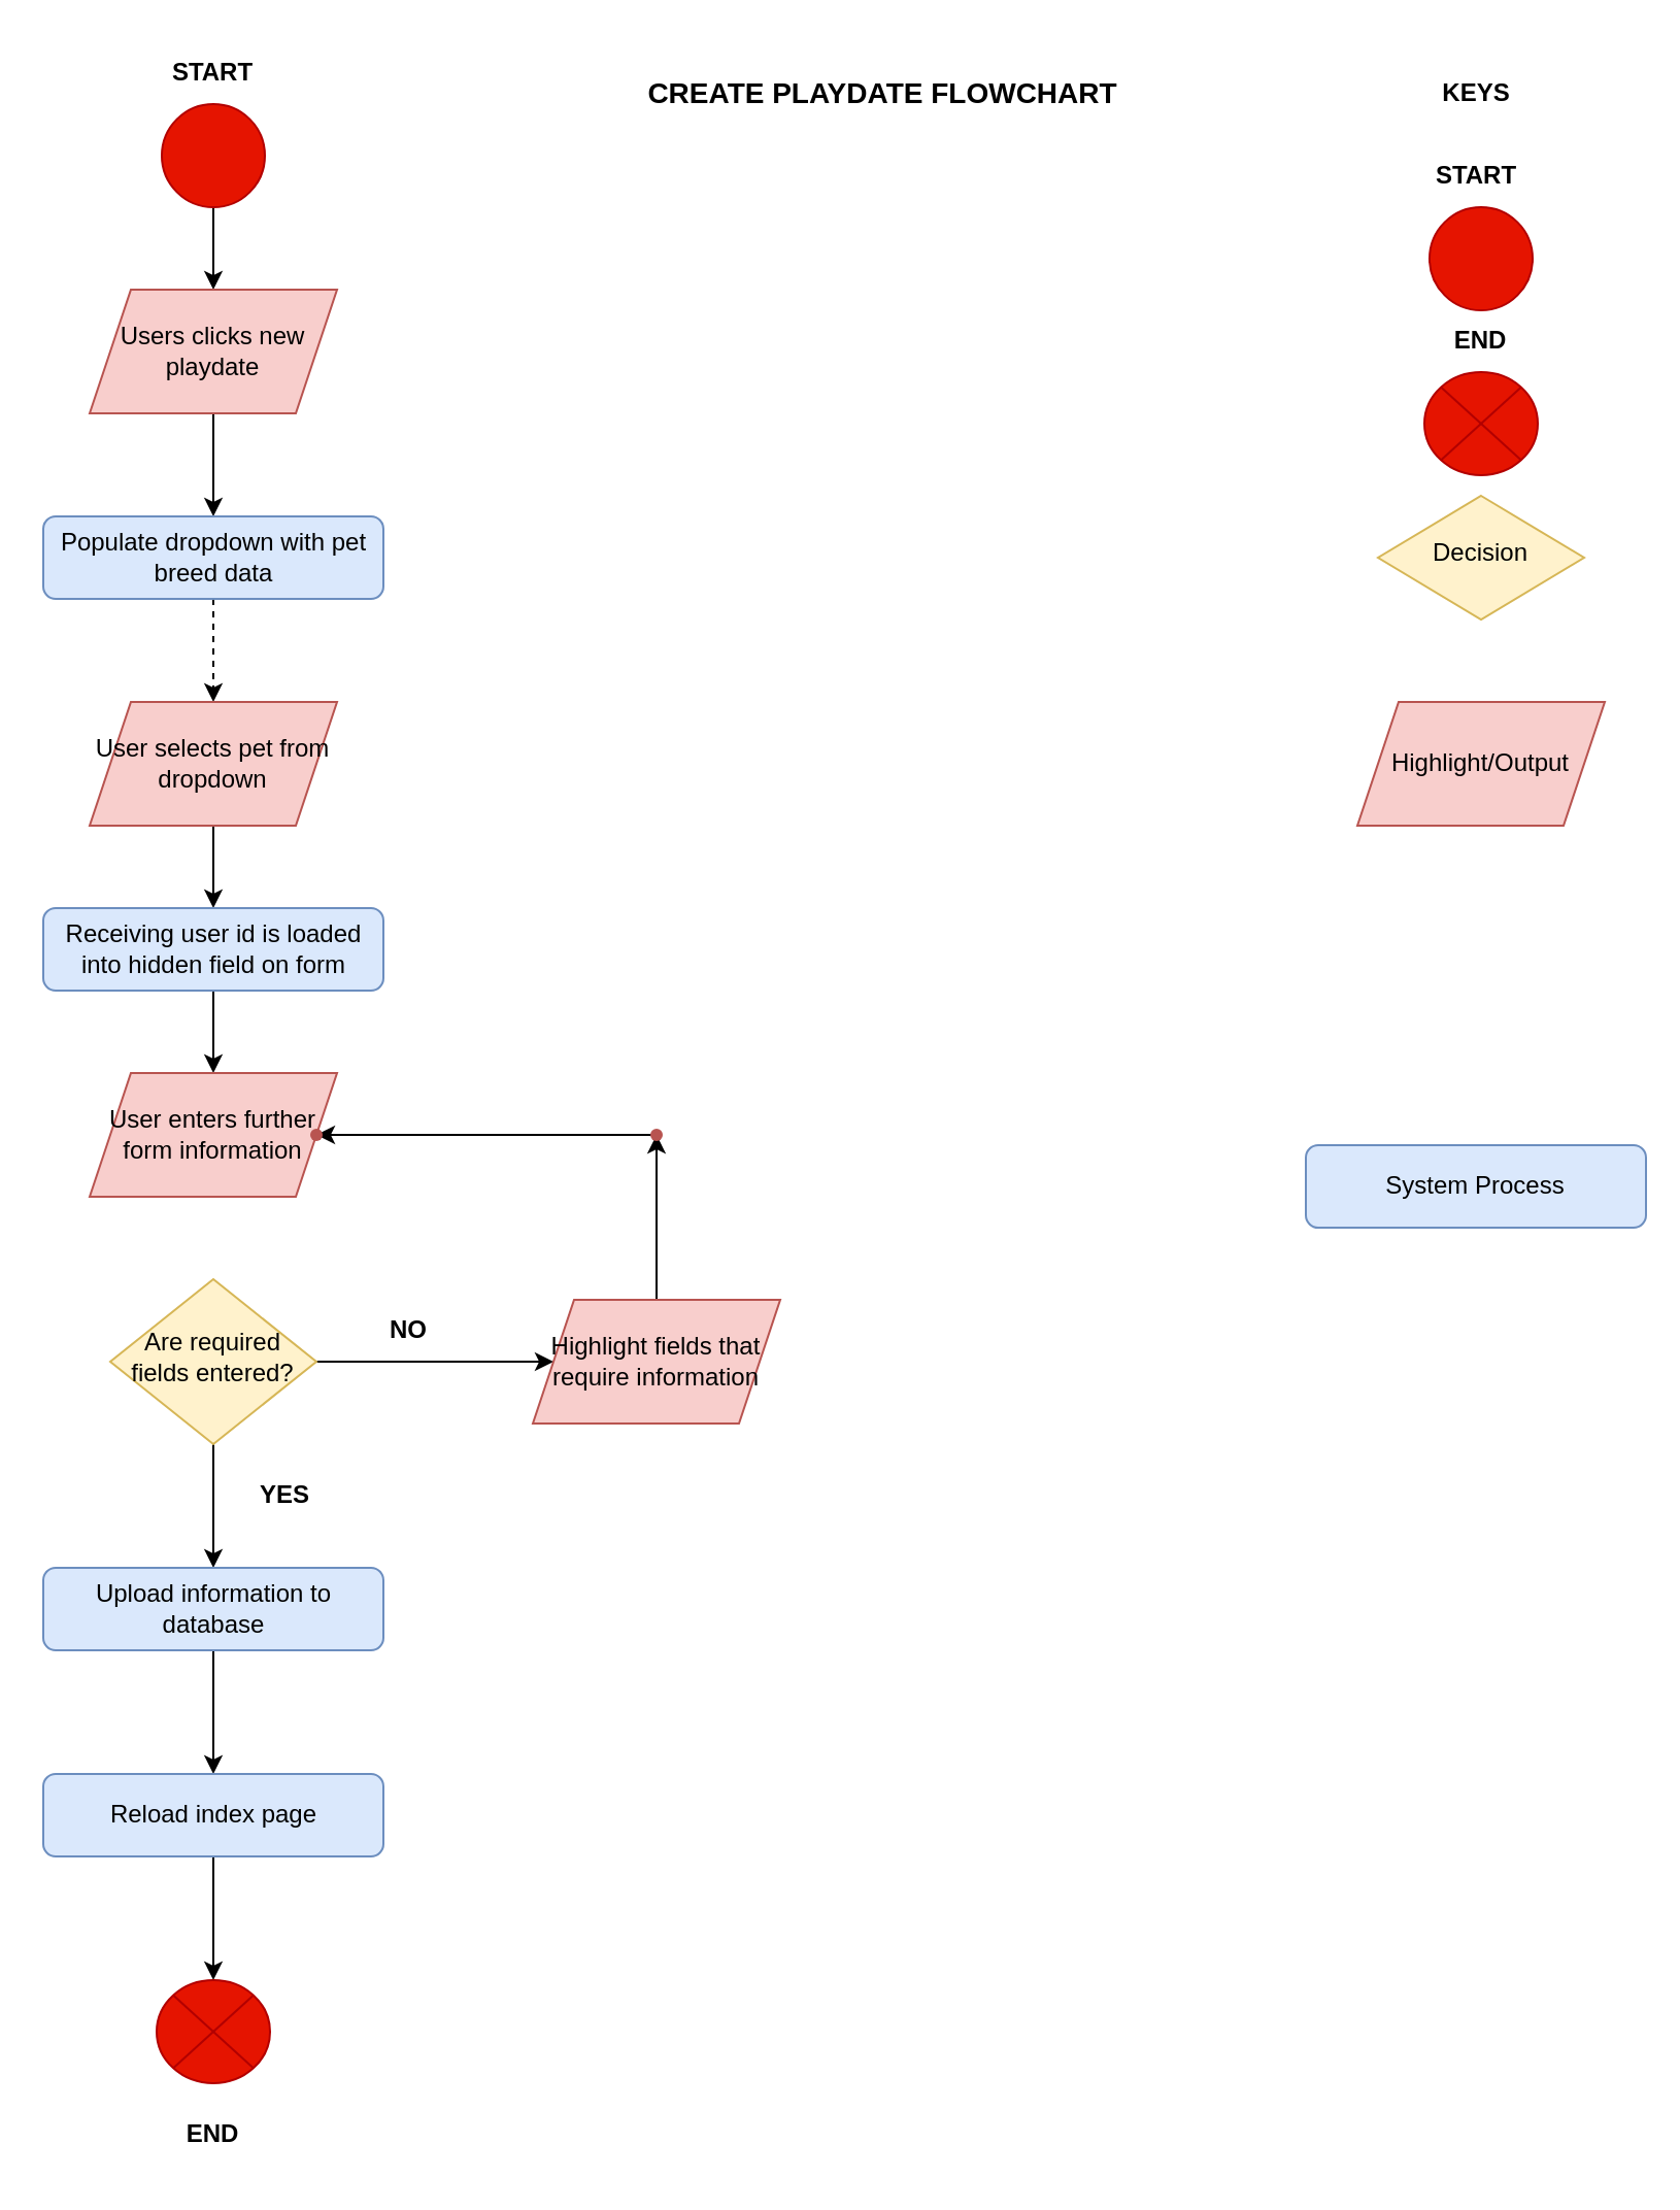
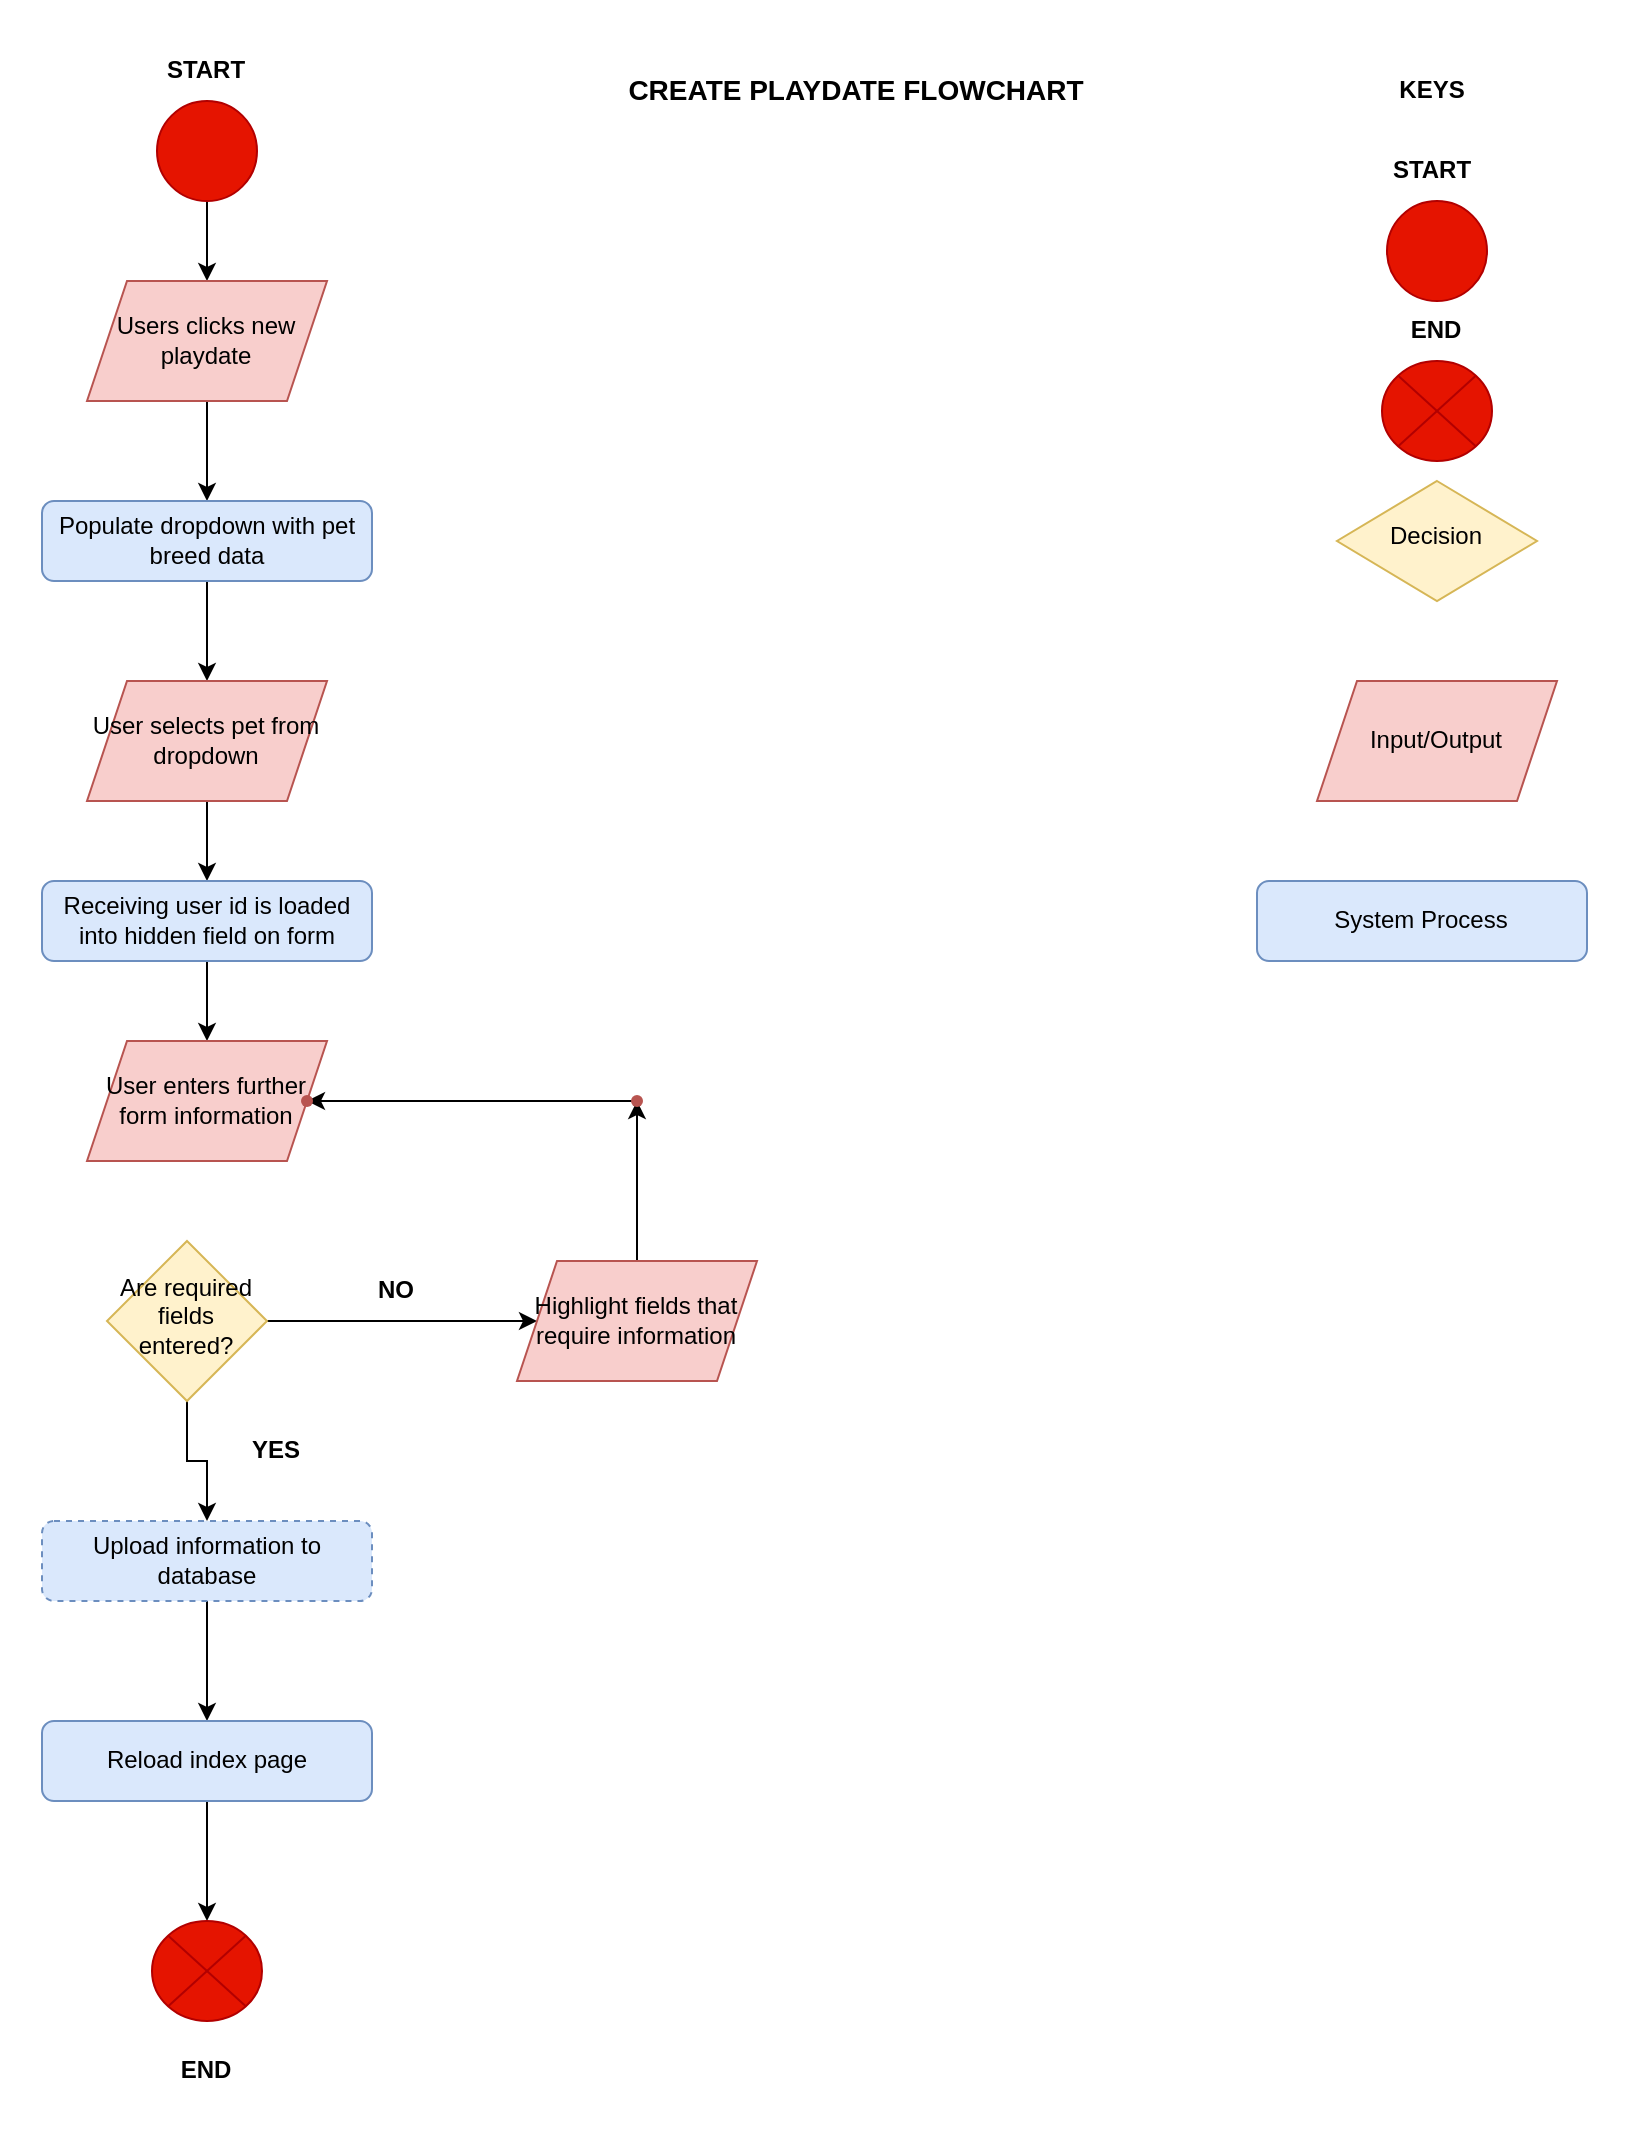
- <mxCell id="11" value="" style="edgeStyle=orthogonalEdgeStyle;rounded=0;orthogonalLoop=1;jettySize=auto;html=1;dashed=1;" edge="1" parent="1" source="12" target="14"><mxGeometry relative="1" as="geometry" /></mxCell>
+ <mxCell id="11" value="" style="edgeStyle=orthogonalEdgeStyle;rounded=0;orthogonalLoop=1;jettySize=auto;html=1;" edge="1" parent="1" source="12" target="14"><mxGeometry relative="1" as="geometry" /></mxCell>
- <mxCell id="3" value="Highlight/Output" style="shape=parallelogram;perimeter=parallelogramPerimeter;whiteSpace=wrap;html=1;fixedSize=1;fillColor=#f8cecc;strokeColor=#b85450;" vertex="1" parent="1"><mxGeometry x="658" y="340" width="120" height="60" as="geometry" /></mxCell>
+ <mxCell id="3" value="Input/Output" style="shape=parallelogram;perimeter=parallelogramPerimeter;whiteSpace=wrap;html=1;fixedSize=1;fillColor=#f8cecc;strokeColor=#b85450;" vertex="1" parent="1"><mxGeometry x="658" y="340" width="120" height="60" as="geometry" /></mxCell>
- <mxCell id="18" value="System Process" style="rounded=1;whiteSpace=wrap;html=1;fontSize=12;glass=0;strokeWidth=1;shadow=0;fillColor=#dae8fc;strokeColor=#6c8ebf;" vertex="1" parent="1"><mxGeometry x="633" y="555" width="165" height="40" as="geometry" /></mxCell>
+ <mxCell id="18" value="System Process" style="rounded=1;whiteSpace=wrap;html=1;fontSize=12;glass=0;strokeWidth=1;shadow=0;fillColor=#dae8fc;strokeColor=#6c8ebf;" vertex="1" parent="1"><mxGeometry x="628" y="440" width="165" height="40" as="geometry" /></mxCell>
- <mxCell id="21" value="Are required fields entered?" style="rhombus;whiteSpace=wrap;html=1;shadow=0;fontFamily=Helvetica;fontSize=12;align=center;strokeWidth=1;spacing=6;spacingTop=-4;fillColor=#fff2cc;strokeColor=#d6b656;" vertex="1" parent="1"><mxGeometry x="53" y="620" width="100" height="80" as="geometry" /></mxCell>
+ <mxCell id="21" value="Are required fields entered?" style="rhombus;whiteSpace=wrap;html=1;shadow=0;fontFamily=Helvetica;fontSize=12;align=center;strokeWidth=1;spacing=6;spacingTop=-4;fillColor=#fff2cc;strokeColor=#d6b656;" vertex="1" parent="1"><mxGeometry x="53" y="620" width="80" height="80" as="geometry" /></mxCell>
- <mxCell id="30" value="Upload information to database" style="rounded=1;whiteSpace=wrap;html=1;fontSize=12;glass=0;strokeWidth=1;shadow=0;fillColor=#dae8fc;strokeColor=#6c8ebf;" vertex="1" parent="1"><mxGeometry x="20.5" y="760" width="165" height="40" as="geometry" /></mxCell>
+ <mxCell id="30" value="Upload information to database" style="rounded=1;whiteSpace=wrap;html=1;fontSize=12;glass=0;strokeWidth=1;shadow=0;fillColor=#dae8fc;strokeColor=#6c8ebf;dashed=1;" vertex="1" parent="1"><mxGeometry x="20.5" y="760" width="165" height="40" as="geometry" /></mxCell>
